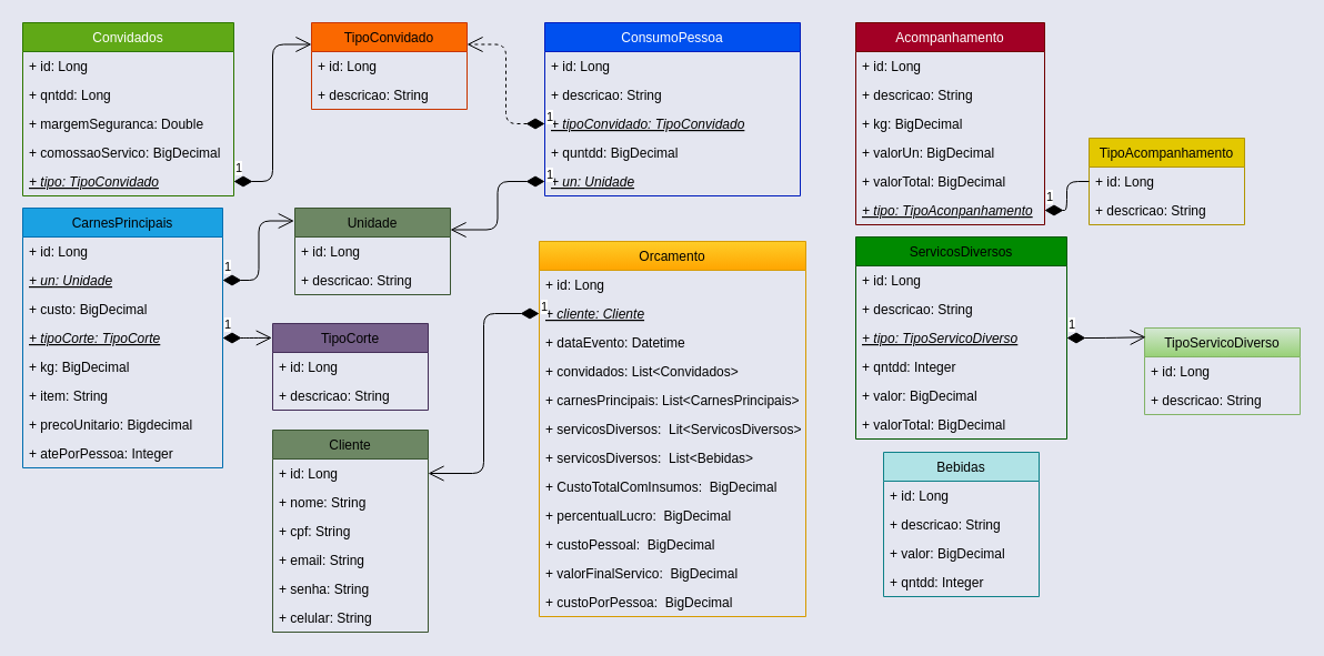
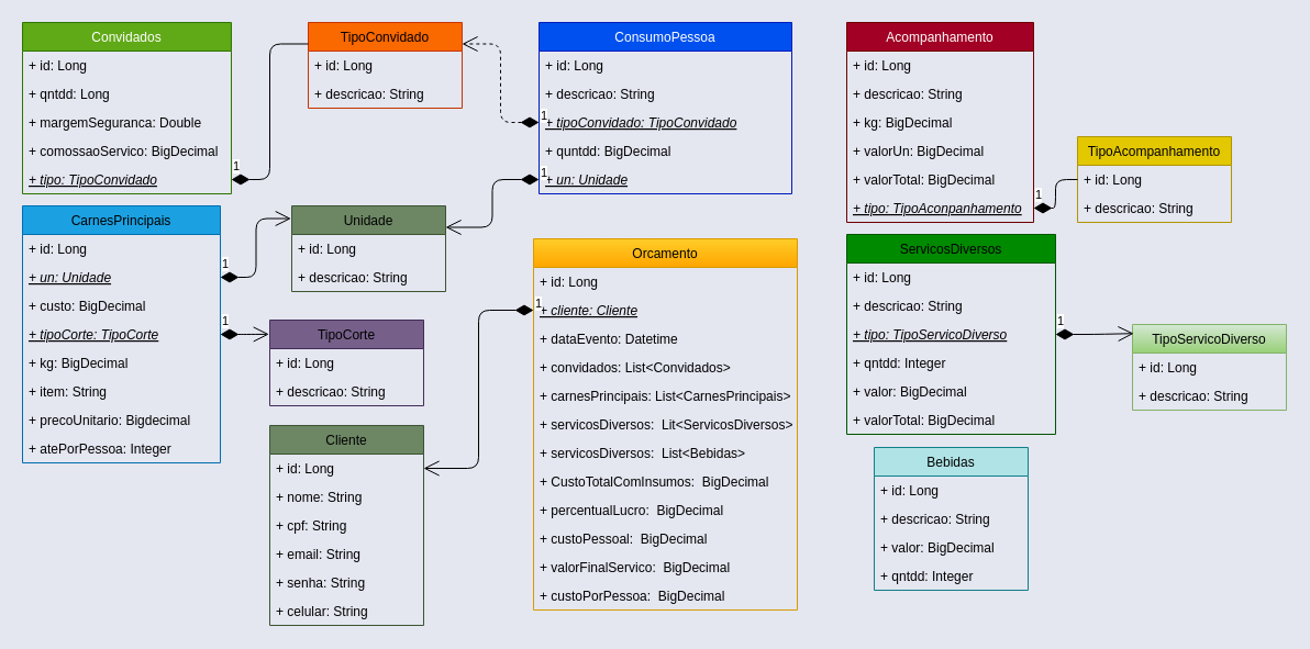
- <mxCell id="20" value="1" style="endArrow=open;html=1;endSize=12;startArrow=diamondThin;startSize=14;startFill=1;edgeStyle=orthogonalEdgeStyle;align=left;verticalAlign=bottom;entryX=0;entryY=0.25;entryDx=0;entryDy=0;fontColor=#000000;" parent="1" source="7" target="17" edge="1"><mxGeometry x="-1" y="3" relative="1" as="geometry"><mxPoint x="200" y="164" as="sourcePoint" /><mxPoint x="360" y="164" as="targetPoint" /></mxGeometry></mxCell>
+ <mxCell id="20" value="1" style="endArrow=none;html=1;endSize=12;startArrow=diamondThin;startSize=14;startFill=1;edgeStyle=orthogonalEdgeStyle;align=left;verticalAlign=bottom;entryX=0;entryY=0.25;entryDx=0;entryDy=0;fontColor=#000000;" parent="1" source="7" target="17" edge="1"><mxGeometry x="-1" y="3" relative="1" as="geometry"><mxPoint x="200" y="164" as="sourcePoint" /><mxPoint x="360" y="164" as="targetPoint" /></mxGeometry></mxCell>
